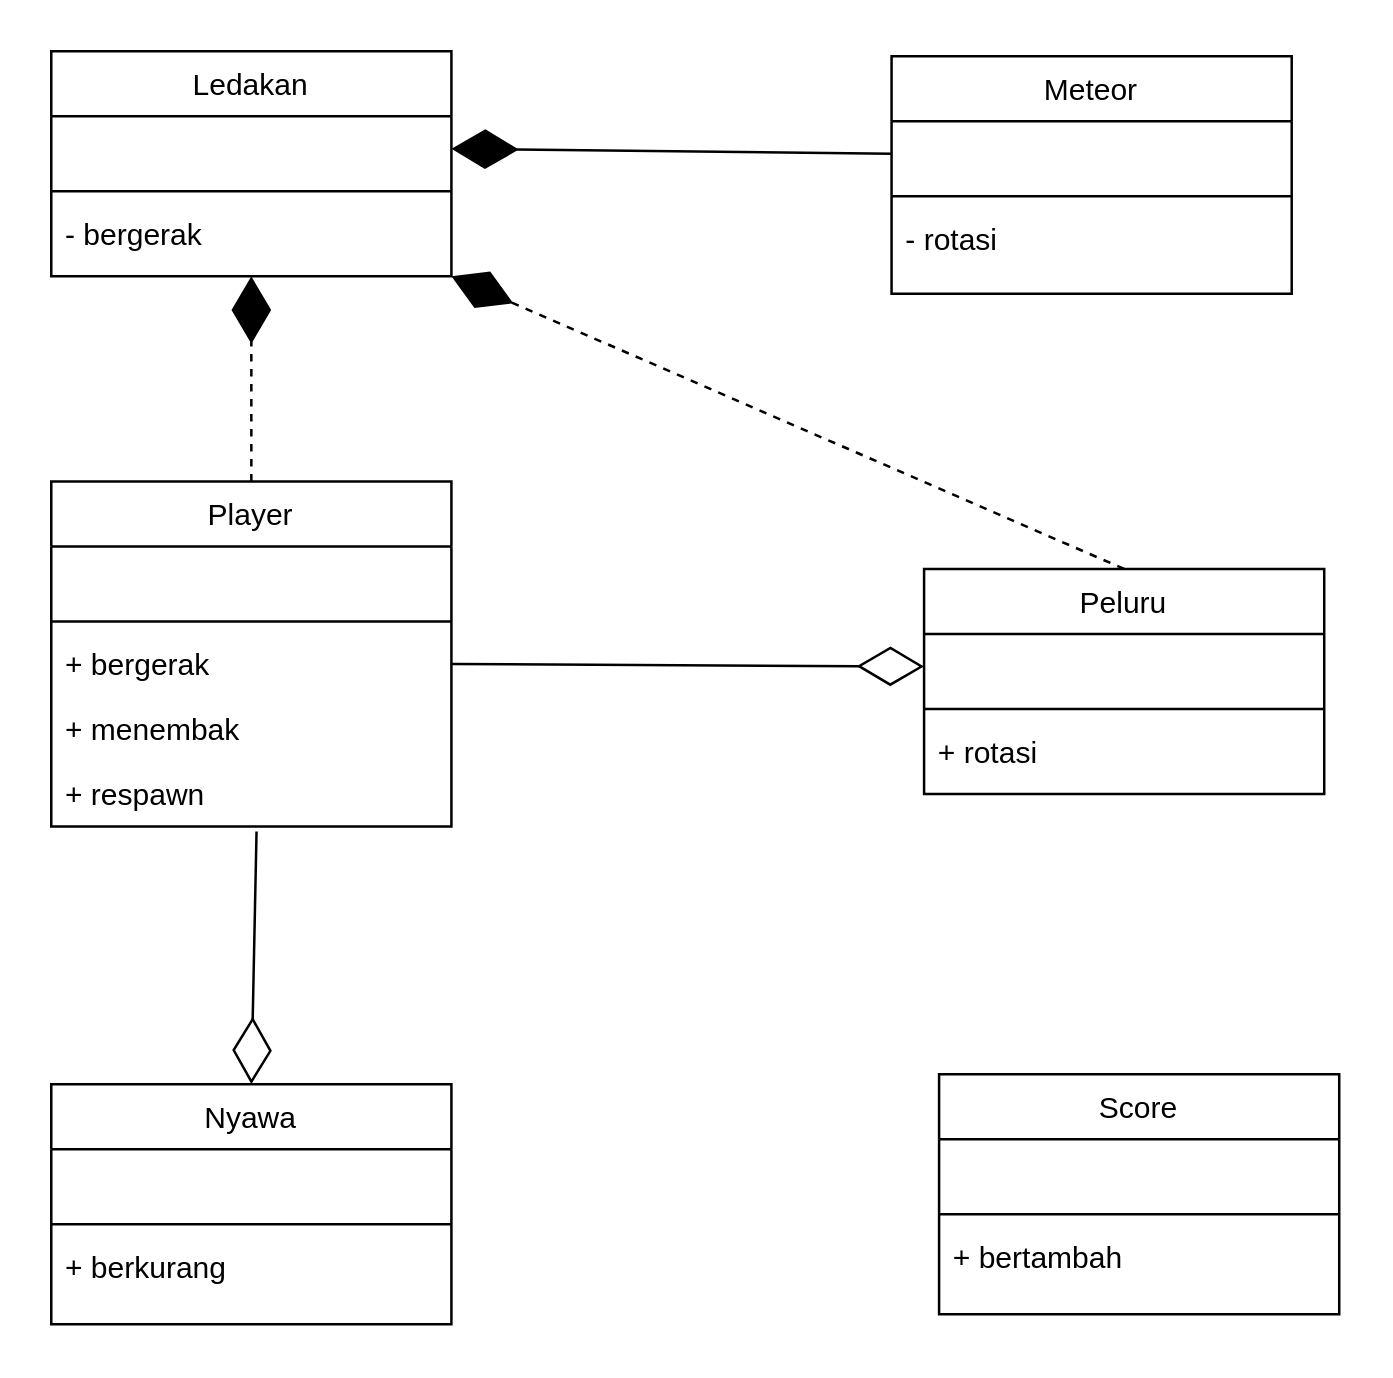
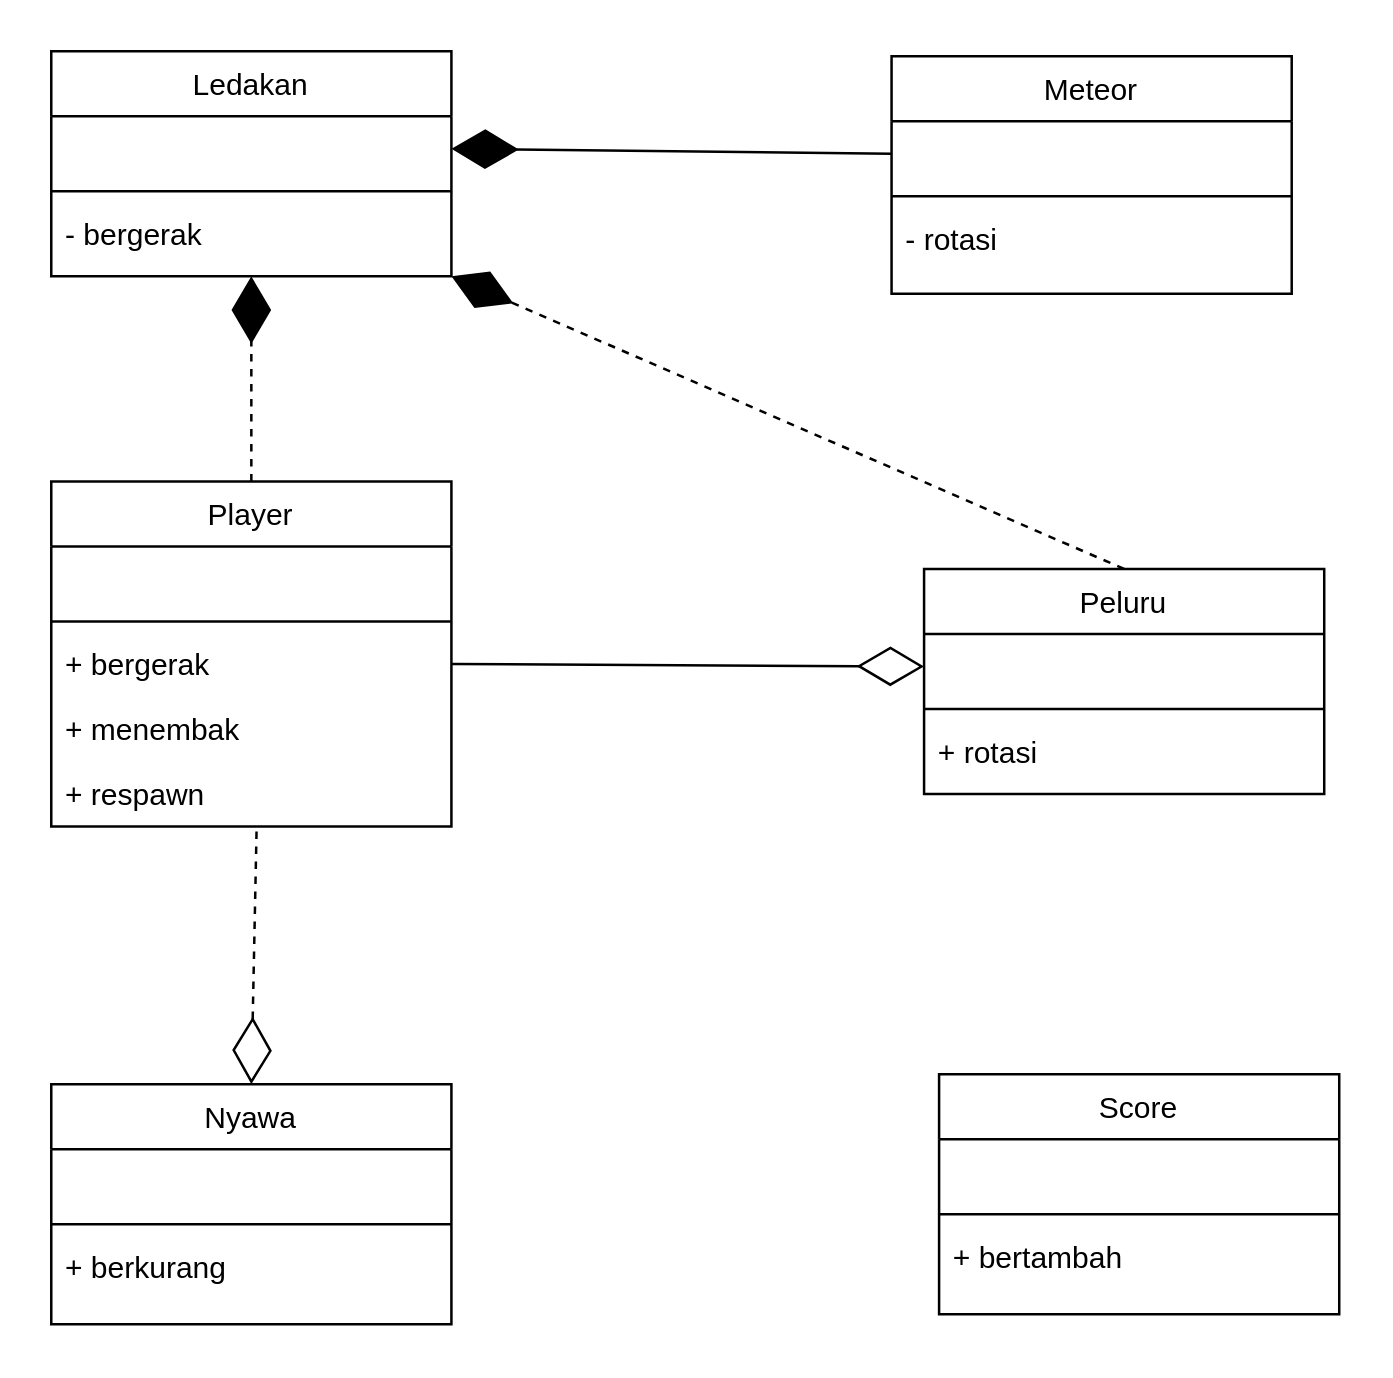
- <mxCell id="32" value="" style="endArrow=diamondThin;endFill=0;endSize=24;html=1;rounded=0;exitX=0.513;exitY=1.077;exitDx=0;exitDy=0;exitPerimeter=0;entryX=0.5;entryY=0;entryDx=0;entryDy=0;" edge="1" parent="1" source="7" target="28"><mxGeometry width="160" relative="1" as="geometry"><mxPoint x="190" y="275" as="sourcePoint" /><mxPoint x="255" y="396" as="targetPoint" /></mxGeometry></mxCell>
+ <mxCell id="32" value="" style="endArrow=diamondThin;endFill=0;endSize=24;html=1;rounded=0;exitX=0.513;exitY=1.077;exitDx=0;exitDy=0;exitPerimeter=0;entryX=0.5;entryY=0;entryDx=0;entryDy=0;dashed=1;" edge="1" parent="1" source="7" target="28"><mxGeometry width="160" relative="1" as="geometry"><mxPoint x="190" y="275" as="sourcePoint" /><mxPoint x="255" y="396" as="targetPoint" /></mxGeometry></mxCell>
